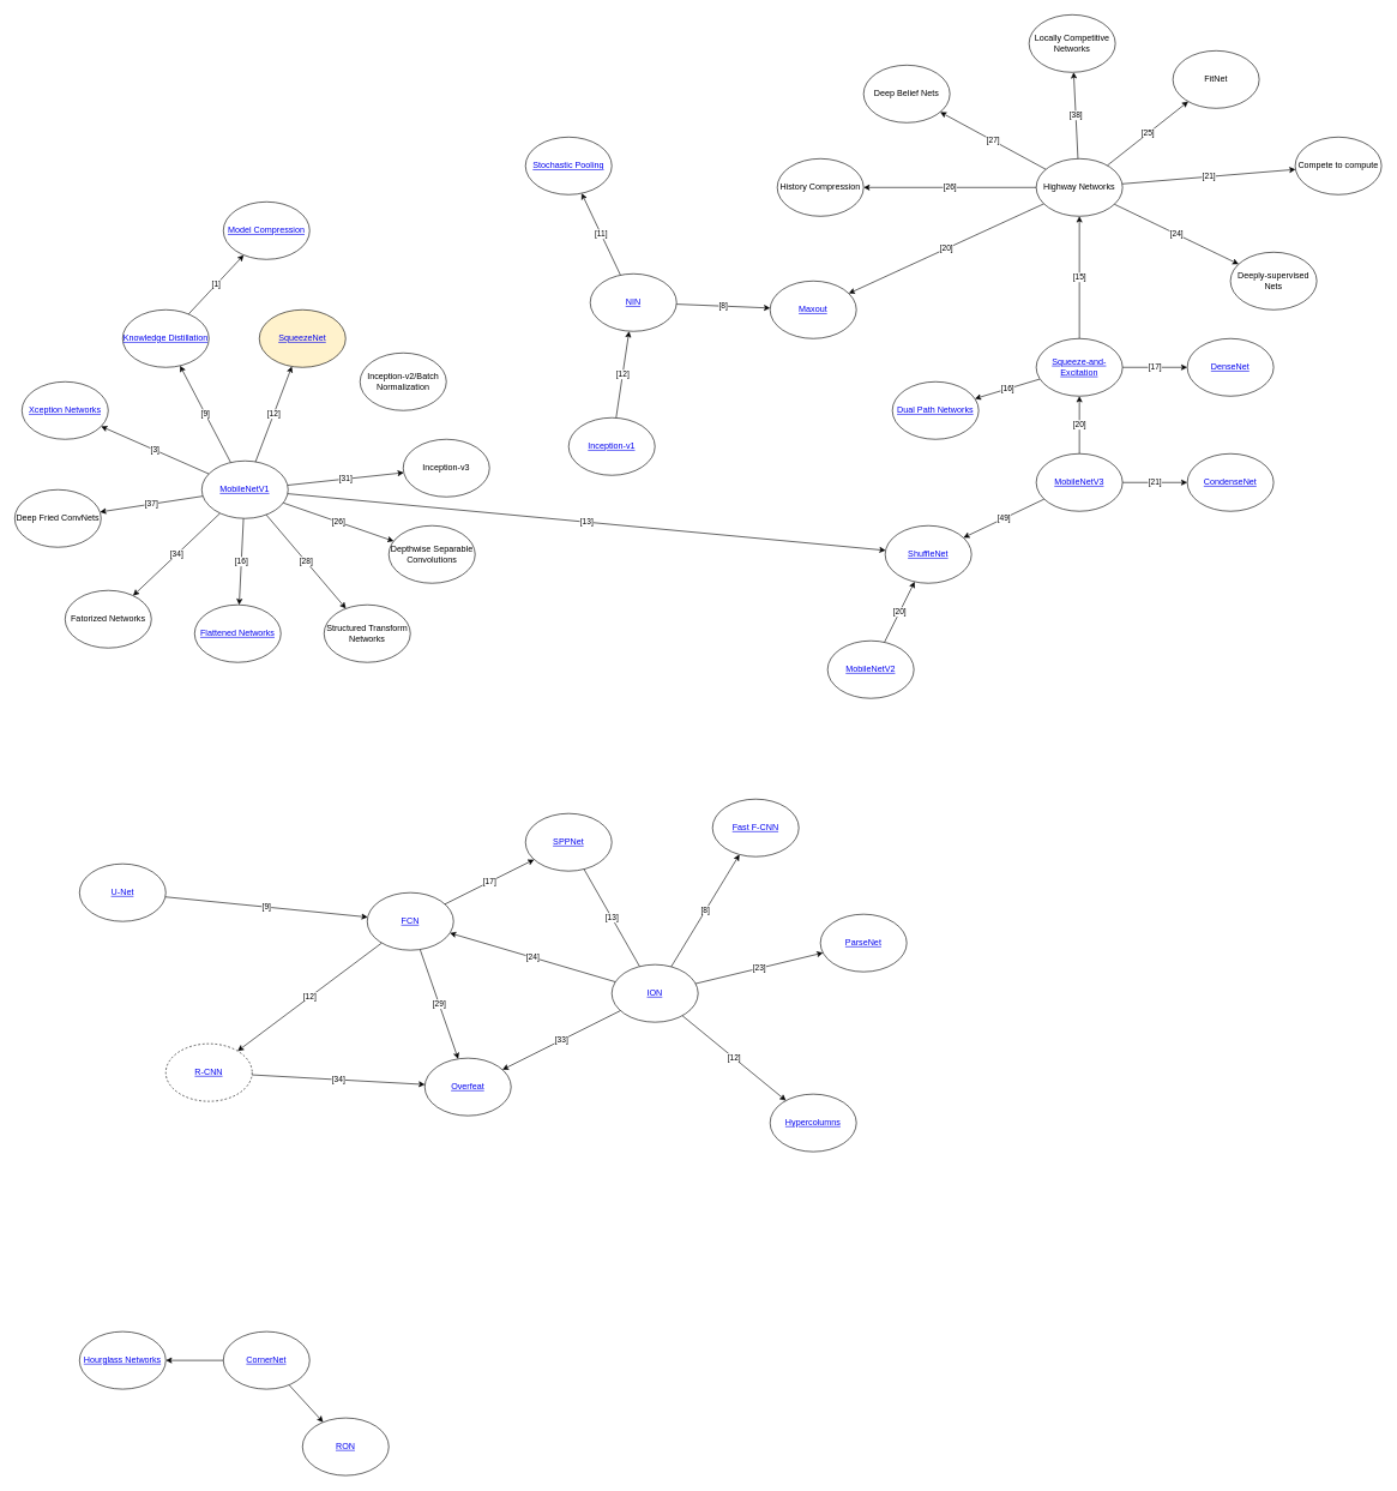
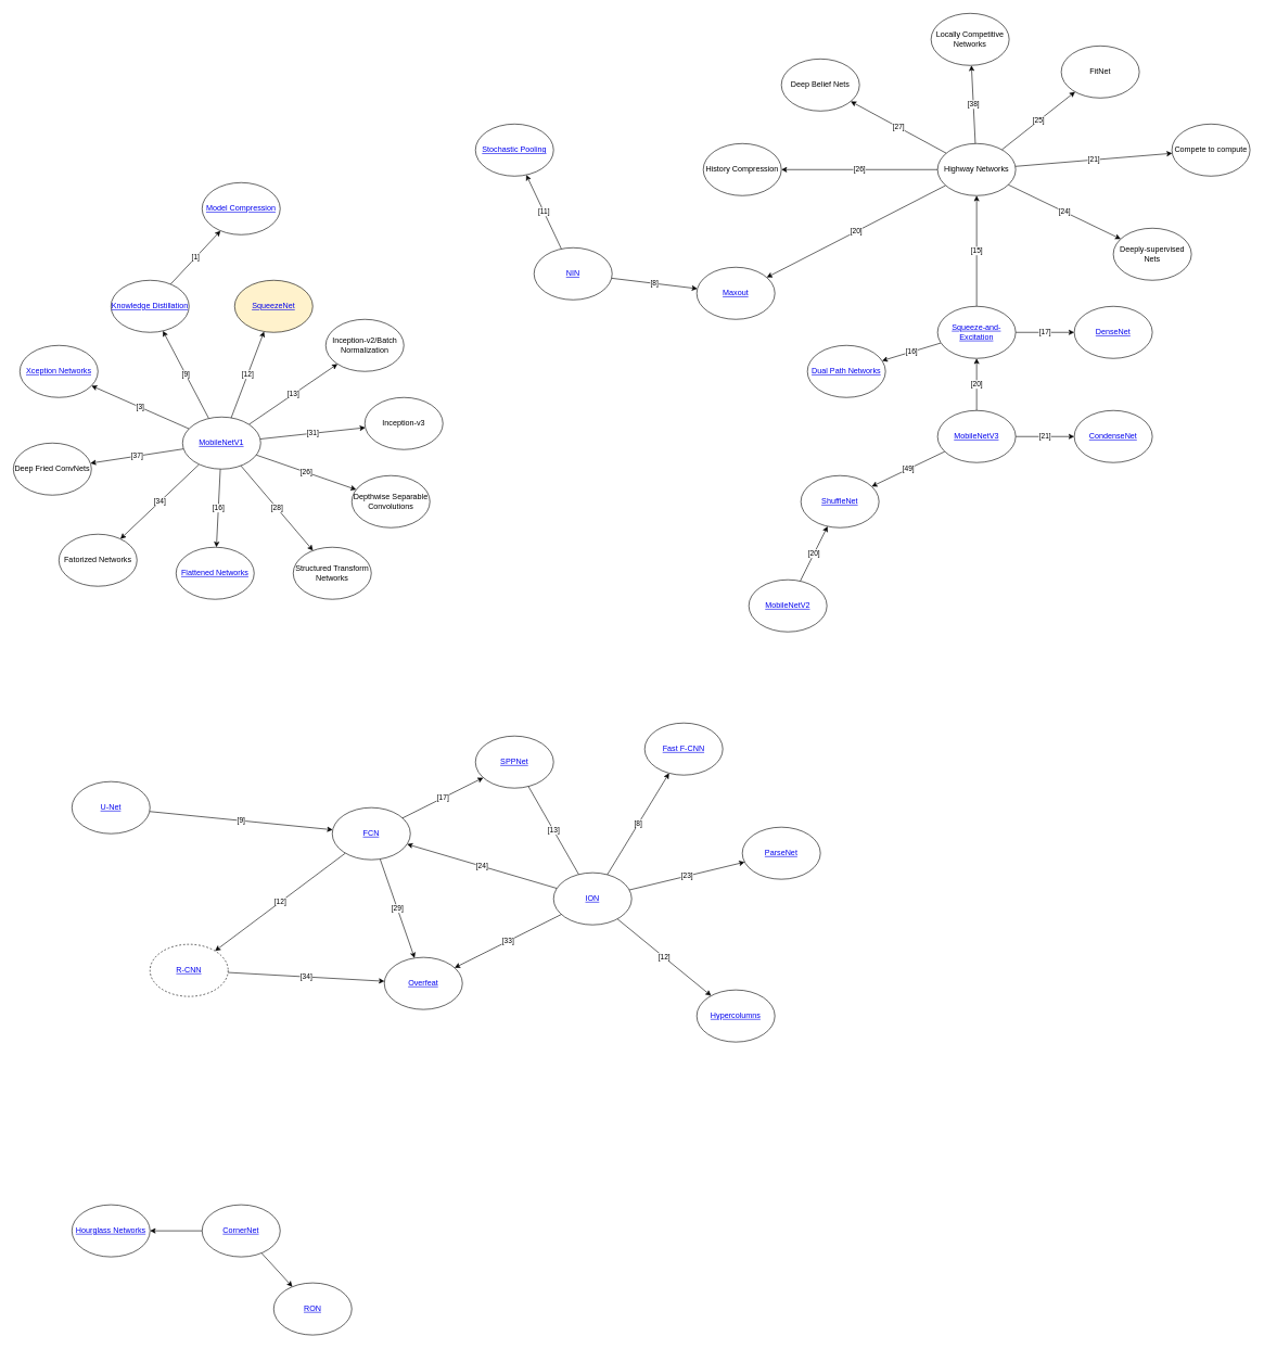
- <mxCell id="10" value="&lt;a href=&quot;https://arxiv.org/abs/1302.439&quot;&gt;Maxout&lt;/a&gt;" style="ellipse;whiteSpace=wrap;html=1;" parent="1" vertex="1"><mxGeometry x="1070" y="390" width="120" height="80" as="geometry" /></mxCell>
+ <mxCell id="10" value="&lt;a href=&quot;https://arxiv.org/abs/1302.439&quot;&gt;Maxout&lt;/a&gt;" style="ellipse;whiteSpace=wrap;html=1;" parent="1" vertex="1"><mxGeometry x="1070" y="410" width="120" height="80" as="geometry" /></mxCell>
- <mxCell id="79" value="[12]" style="rounded=0;orthogonalLoop=1;jettySize=auto;html=1;" parent="1" source="80" target="83" edge="1"><mxGeometry relative="1" as="geometry" /></mxCell>
- <mxCell id="80" value="&lt;a href=&quot;https://arxiv.org/abs/1409.484&quot;&gt;Inception-v1&lt;/a&gt;" style="ellipse;whiteSpace=wrap;html=1;" parent="1" vertex="1"><mxGeometry x="790" y="580" width="120" height="80" as="geometry" /></mxCell>
- <mxCell id="18" value="[13]" style="rounded=0;orthogonalLoop=1;jettySize=auto;html=1;" parent="1" source="27" target="41" edge="1"><mxGeometry relative="1" as="geometry" /></mxCell>
+ <mxCell id="18" value="[13]" style="rounded=0;orthogonalLoop=1;jettySize=auto;html=1;" parent="1" source="27" target="29" edge="1"><mxGeometry relative="1" as="geometry" /></mxCell>
